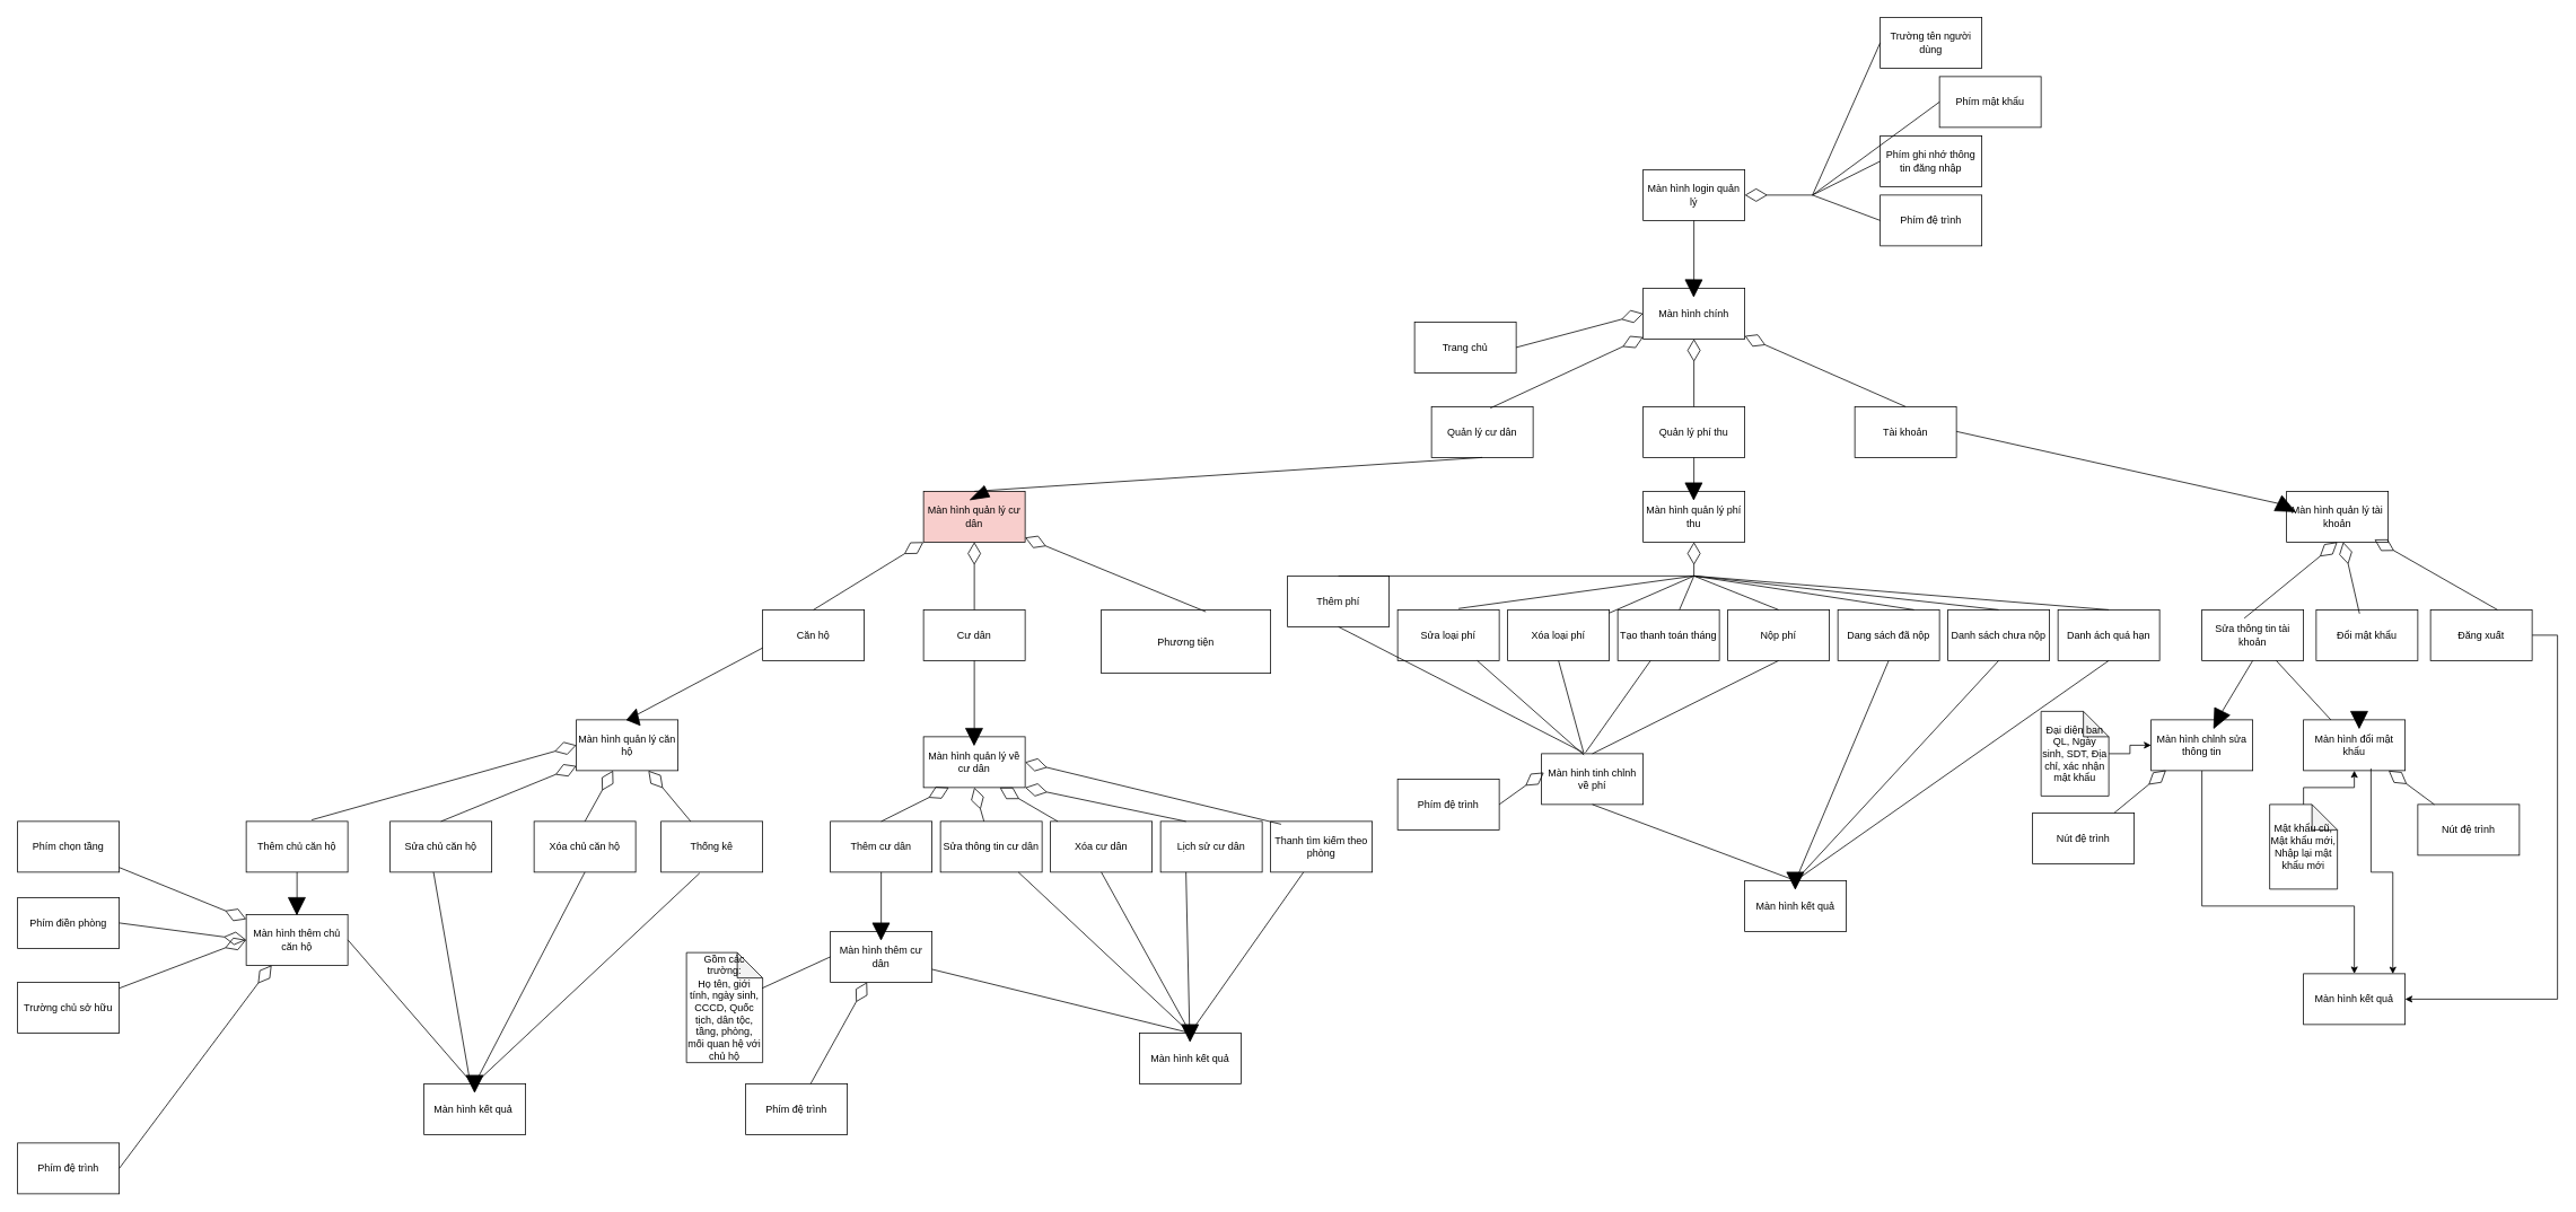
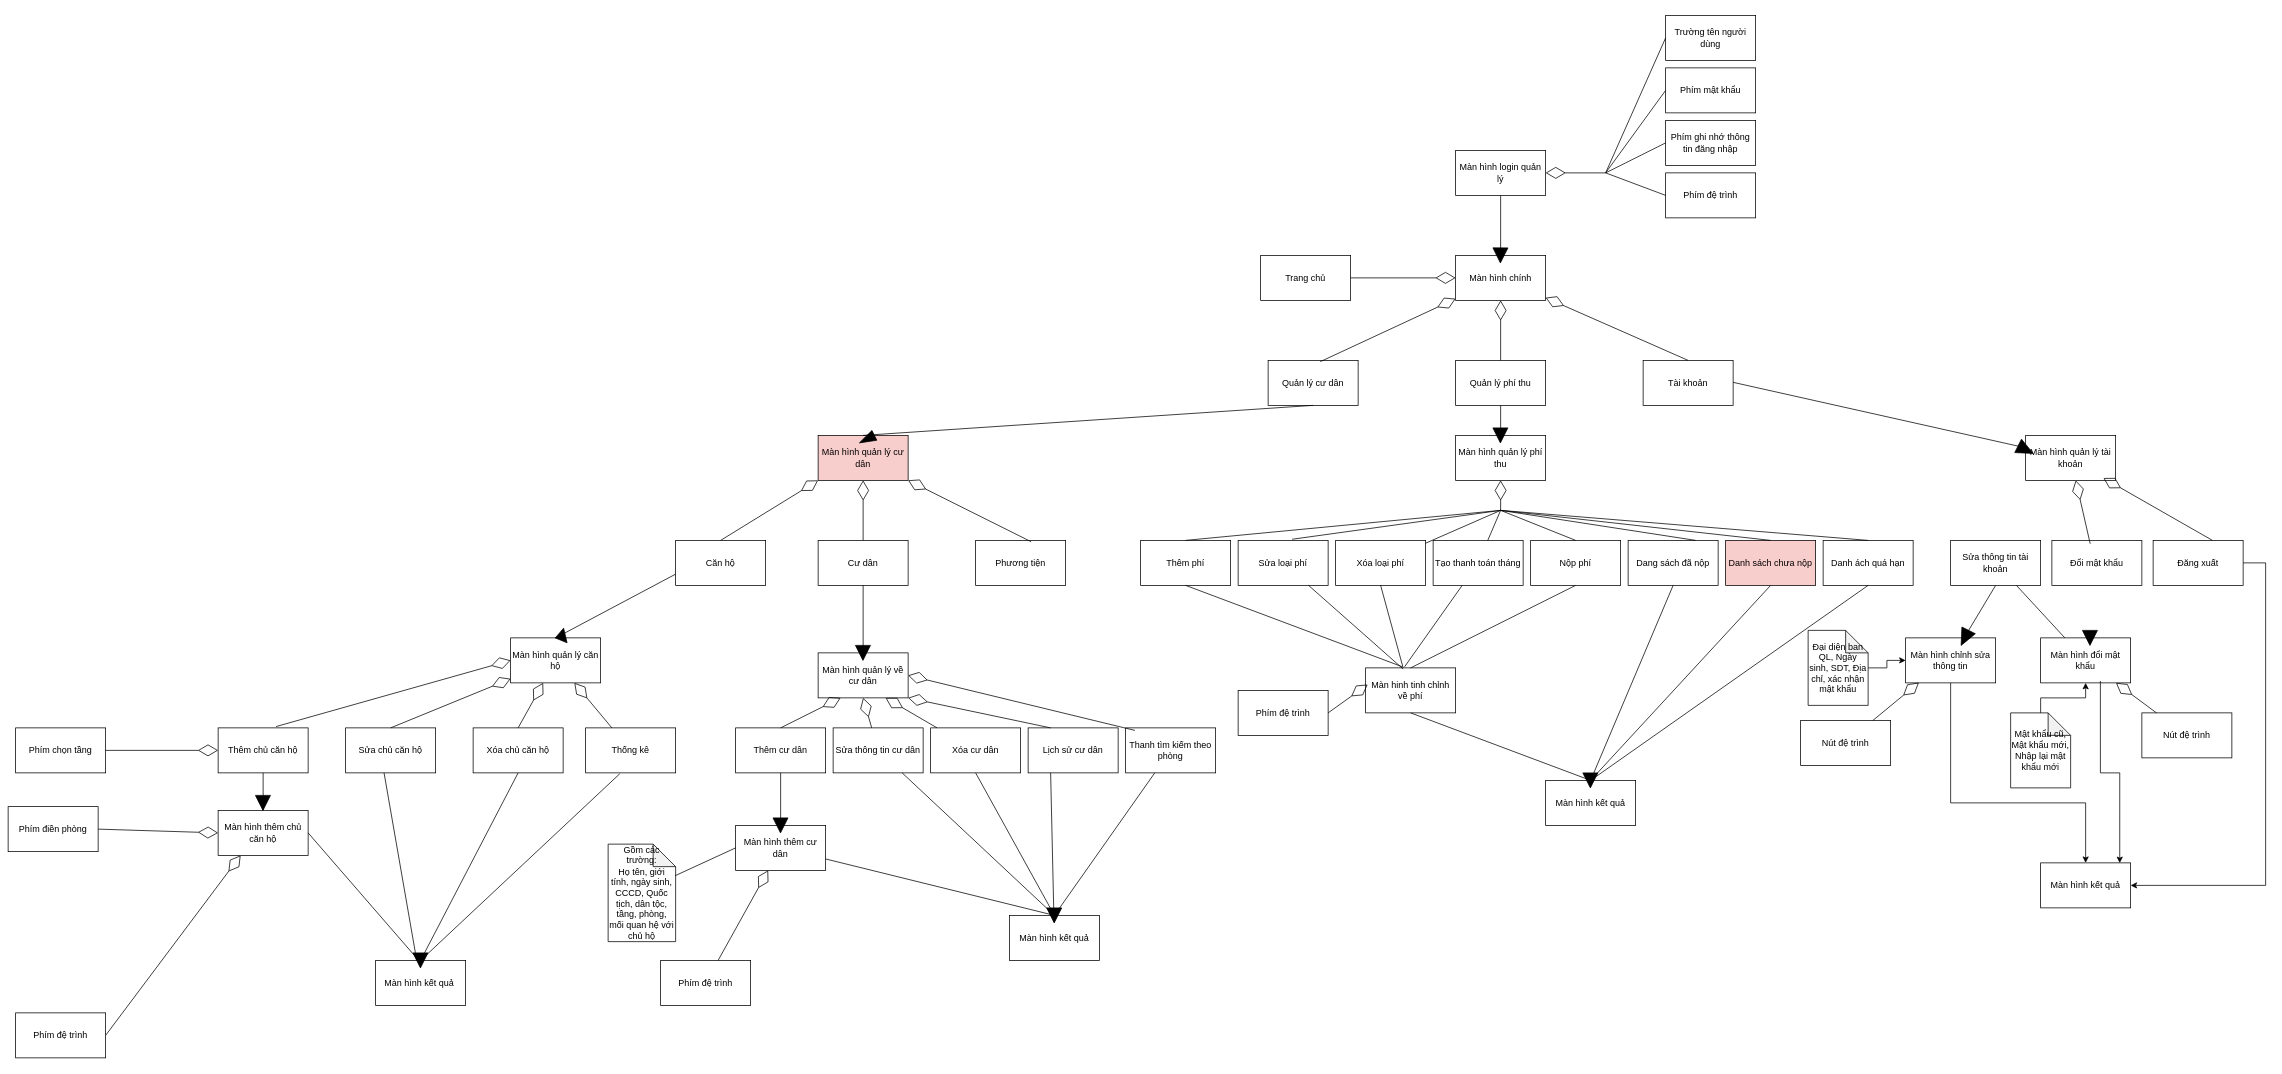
- <mxCell id="5" value="Phím mật khẩu" style="rounded=0;whiteSpace=wrap;html=1;" parent="1" vertex="1"><mxGeometry x="2290" y="90" width="120" height="60" as="geometry" /></mxCell>
+ <mxCell id="5" value="Phím mật khẩu" style="rounded=0;whiteSpace=wrap;html=1;" parent="1" vertex="1"><mxGeometry x="2220" y="90" width="120" height="60" as="geometry" /></mxCell>
- <mxCell id="17" value="Trang chủ" style="rounded=0;whiteSpace=wrap;html=1;" parent="1" vertex="1"><mxGeometry x="1670" y="380" width="120" height="60" as="geometry" /></mxCell>
+ <mxCell id="17" value="Trang chủ" style="rounded=0;whiteSpace=wrap;html=1;" parent="1" vertex="1"><mxGeometry x="1680" y="340" width="120" height="60" as="geometry" /></mxCell>
- <mxCell id="130" value="" style="endArrow=diamondThin;endFill=0;endSize=24;html=1;rounded=0;entryX=0.5;entryY=1;entryDx=0;entryDy=0;exitX=0.417;exitY=0.167;exitDx=0;exitDy=0;exitPerimeter=0;" parent="1" source="124" target="121" edge="1"><mxGeometry width="160" relative="1" as="geometry"><mxPoint x="2970" y="560" as="sourcePoint" /><mxPoint x="2890" y="560" as="targetPoint" /></mxGeometry></mxCell>
- <mxCell id="90" value="Thêm phí" style="rounded=0;whiteSpace=wrap;html=1;" parent="1" vertex="1"><mxGeometry x="1520" y="680" width="120" height="60" as="geometry" /></mxCell>
+ <mxCell id="90" value="Thêm phí" style="rounded=0;whiteSpace=wrap;html=1;" parent="1" vertex="1"><mxGeometry x="1520" y="720" width="120" height="60" as="geometry" /></mxCell>
- <mxCell id="95" value="Danh sách chưa nộp" style="rounded=0;whiteSpace=wrap;html=1;" parent="1" vertex="1"><mxGeometry x="2300" y="720" width="120" height="60" as="geometry" /></mxCell>
+ <mxCell id="95" value="Danh sách chưa nộp" style="rounded=0;whiteSpace=wrap;html=1;fillColor=#f8cecc;" parent="1" vertex="1"><mxGeometry x="2300" y="720" width="120" height="60" as="geometry" /></mxCell>
- <mxCell id="27" value="Phương tiện" style="rounded=0;whiteSpace=wrap;html=1;" parent="1" vertex="1"><mxGeometry x="1300" y="720" width="200" height="75" as="geometry" /></mxCell>
+ <mxCell id="27" value="Phương tiện" style="rounded=0;whiteSpace=wrap;html=1;" parent="1" vertex="1"><mxGeometry x="1300" y="720" width="120" height="60" as="geometry" /></mxCell>
- <mxCell id="52" value="" style="endArrow=diamondThin;endFill=0;endSize=24;html=1;rounded=0;" parent="1" source="49" target="44" edge="1"><mxGeometry width="160" relative="1" as="geometry"><mxPoint x="320" y="890" as="sourcePoint" /><mxPoint x="240" y="890" as="targetPoint" /></mxGeometry></mxCell>
+ <mxCell id="52" value="" style="endArrow=diamondThin;endFill=0;endSize=24;html=1;rounded=0;" parent="1" source="49" target="35" edge="1"><mxGeometry width="160" relative="1" as="geometry"><mxPoint x="320" y="890" as="sourcePoint" /><mxPoint x="240" y="890" as="targetPoint" /></mxGeometry></mxCell>
- <mxCell id="47" value="Phím điền phòng" style="rounded=0;whiteSpace=wrap;html=1;" parent="1" vertex="1"><mxGeometry x="20" y="1060" width="120" height="60" as="geometry" /></mxCell>
+ <mxCell id="47" value="Phím điền phòng" style="rounded=0;whiteSpace=wrap;html=1;" parent="1" vertex="1"><mxGeometry x="10" y="1075" width="120" height="60" as="geometry" /></mxCell>
- <mxCell id="50" value="" style="endArrow=diamondThin;endFill=0;endSize=24;html=1;rounded=0;entryX=0;entryY=0.5;entryDx=0;entryDy=0;" parent="1" source="48" target="44" edge="1"><mxGeometry width="160" relative="1" as="geometry"><mxPoint x="300" y="870" as="sourcePoint" /><mxPoint x="220" y="870" as="targetPoint" /></mxGeometry></mxCell>
- <mxCell id="48" value="Trường chủ sở hữu" style="rounded=0;whiteSpace=wrap;html=1;" parent="1" vertex="1"><mxGeometry x="20" y="1160" width="120" height="60" as="geometry" /></mxCell>
